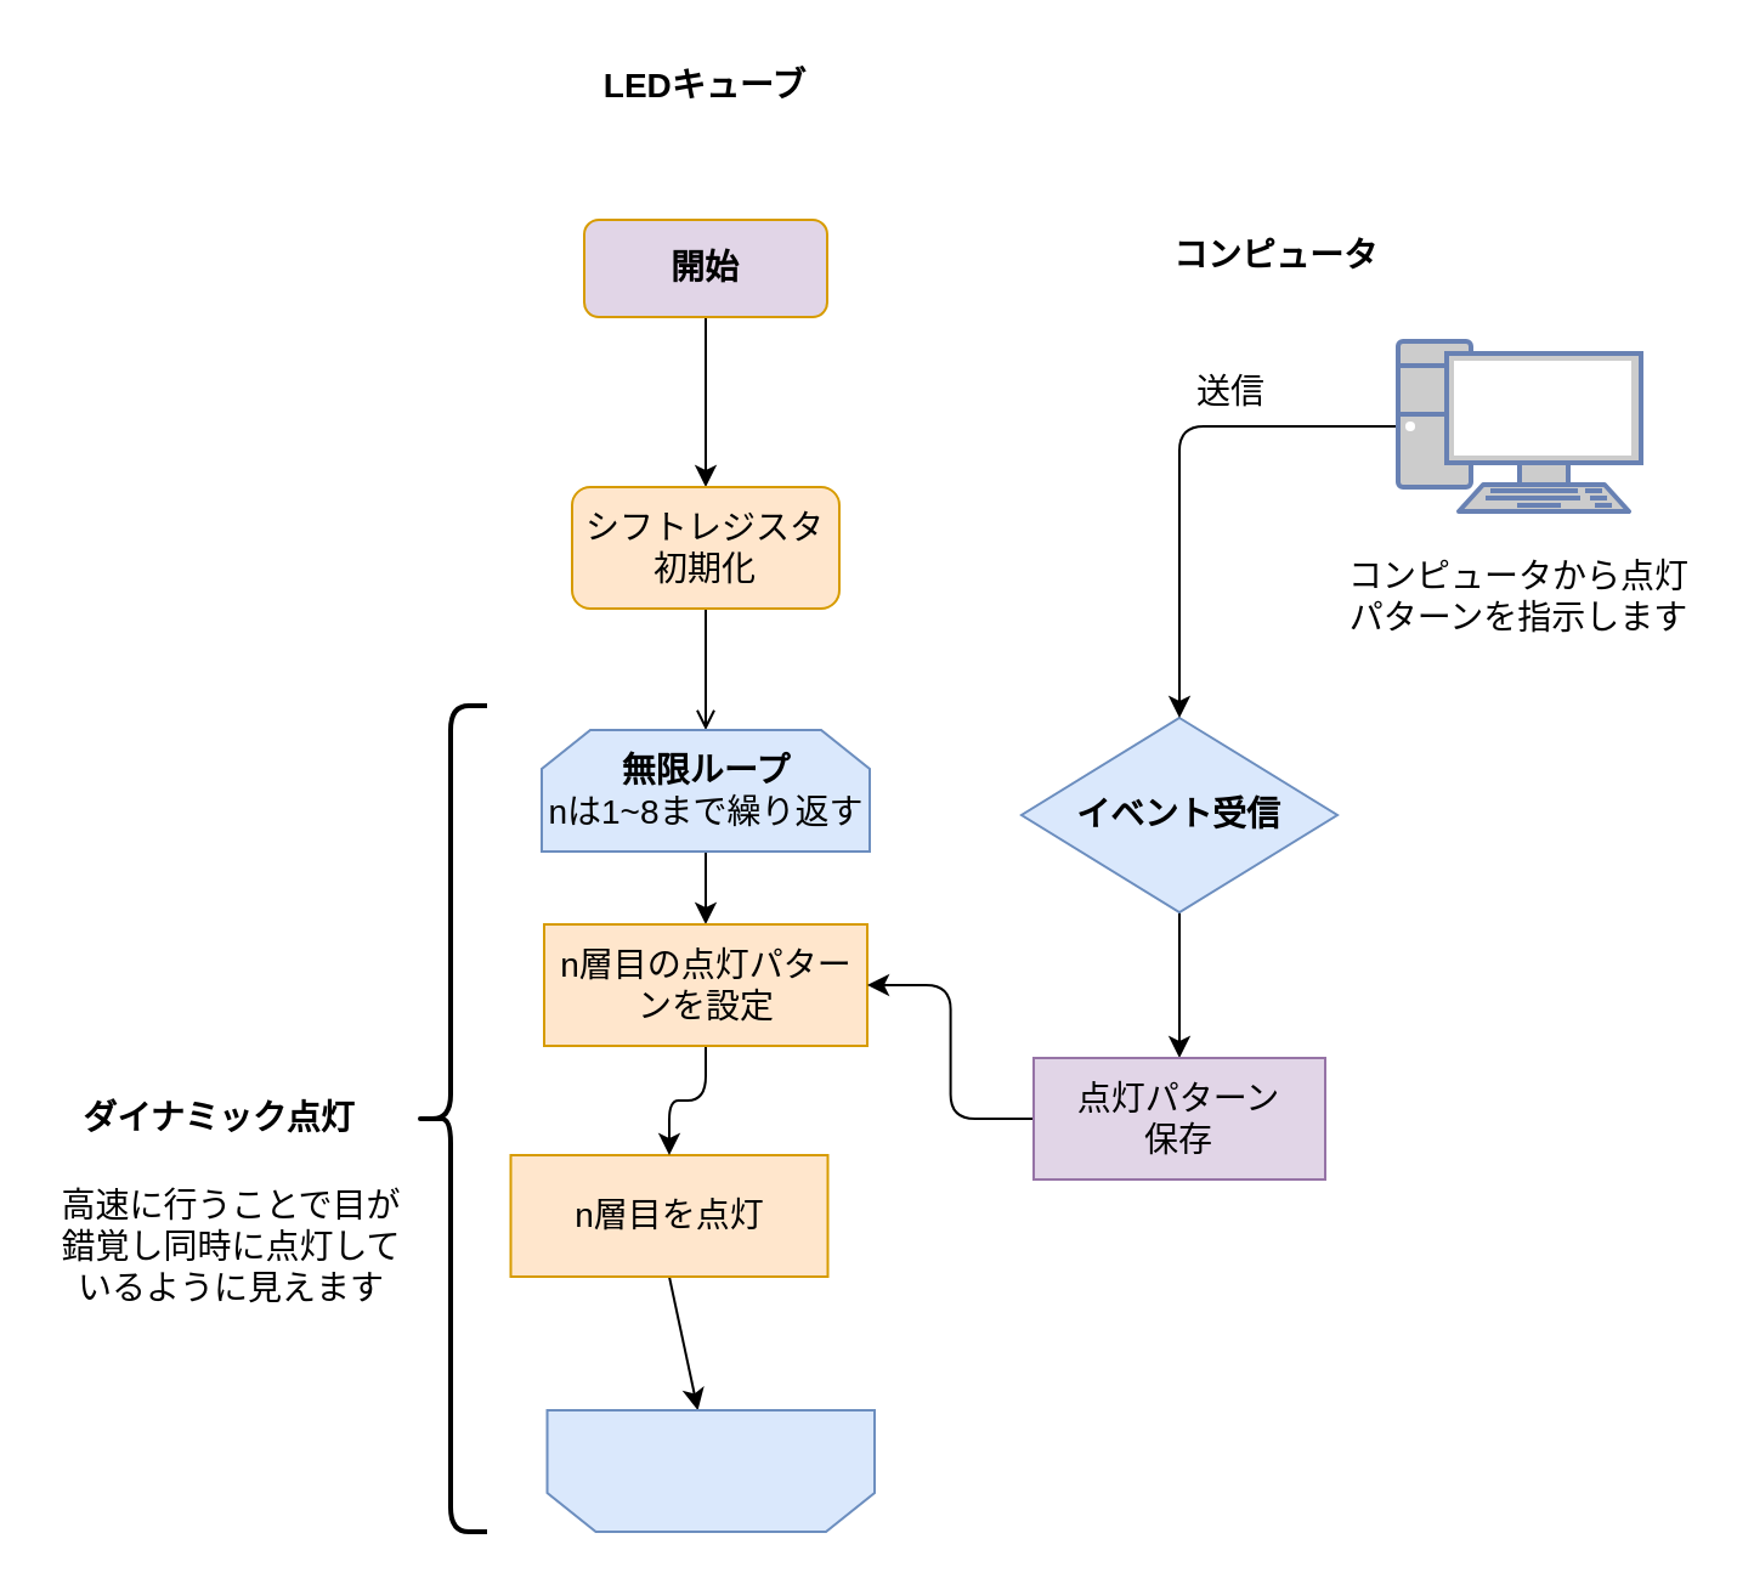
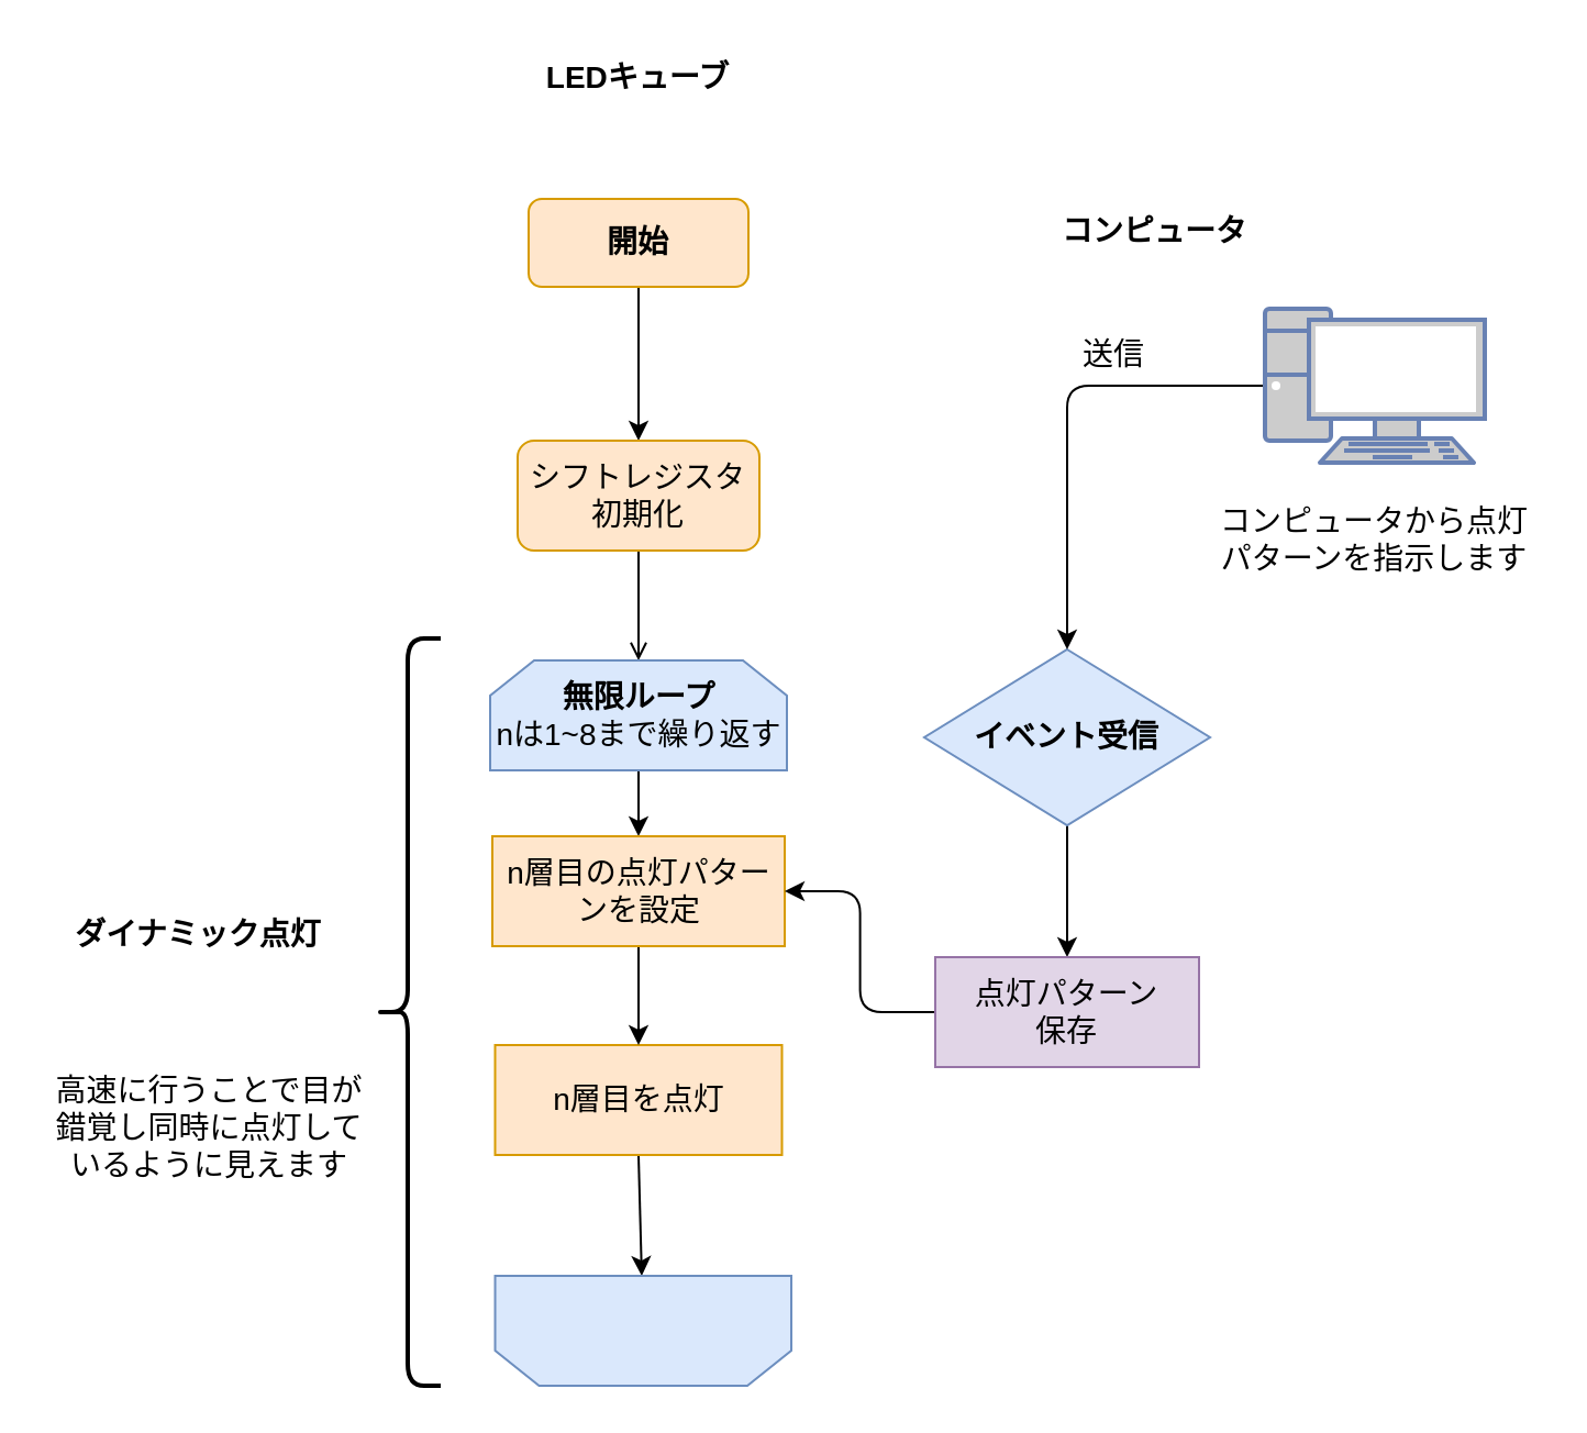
- <mxCell id="3" value="開始" style="rounded=1;whiteSpace=wrap;html=1;fontSize=14;fillColor=#e1d5e7;strokeColor=#d79b00;fontStyle=1;" parent="1" vertex="1"><mxGeometry x="240" y="90" width="100" height="40" as="geometry" /></mxCell>
+ <mxCell id="3" value="開始" style="rounded=1;whiteSpace=wrap;html=1;fontSize=14;fillColor=#ffe6cc;strokeColor=#d79b00;fontStyle=1" parent="1" vertex="1"><mxGeometry x="240" y="90" width="100" height="40" as="geometry" /></mxCell>
- <mxCell id="16" value="ダイナミック点灯" style="text;html=1;strokeColor=none;fillColor=none;align=center;verticalAlign=middle;whiteSpace=wrap;rounded=0;strokeWidth=2;fontSize=14;fontStyle=1" parent="1" vertex="1"><mxGeometry x="30" y="445" width="120" height="30" as="geometry" /></mxCell>
+ <mxCell id="16" value="ダイナミック点灯" style="text;html=1;strokeColor=none;fillColor=none;align=center;verticalAlign=middle;whiteSpace=wrap;rounded=0;strokeWidth=2;fontSize=14;fontStyle=1" parent="1" vertex="1"><mxGeometry x="30" y="410" width="120" height="30" as="geometry" /></mxCell>
- <mxCell id="11" value="n層目を点灯" style="rounded=0;whiteSpace=wrap;html=1;fontSize=14;fillColor=#ffe6cc;strokeColor=#d79b00;" parent="1" vertex="1"><mxGeometry x="209.75" y="475" width="130.5" height="50" as="geometry" /></mxCell>
+ <mxCell id="11" value="n層目を点灯" style="rounded=0;whiteSpace=wrap;html=1;fontSize=14;fillColor=#ffe6cc;strokeColor=#d79b00;" parent="1" vertex="1"><mxGeometry x="224.75" y="475" width="130.5" height="50" as="geometry" /></mxCell>
